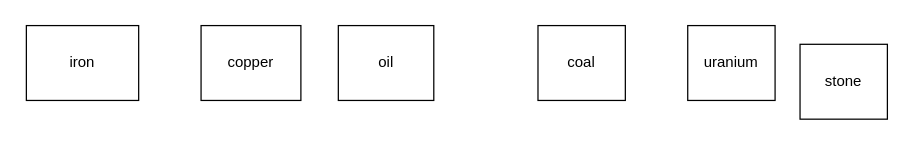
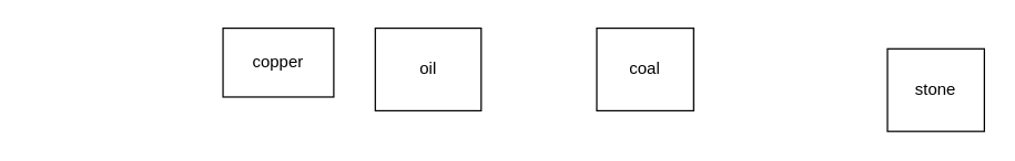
- <mxCell id="2" value="iron" style="rounded=0;whiteSpace=wrap;html=1;" parent="1" vertex="1"><mxGeometry x="20" y="20" width="90" height="60" as="geometry" /></mxCell>
- <mxCell id="3" value="copper" style="rounded=0;whiteSpace=wrap;html=1;" parent="1" vertex="1"><mxGeometry x="160" y="20" width="80" height="60" as="geometry" /></mxCell>
+ <mxCell id="3" value="copper" style="rounded=0;whiteSpace=wrap;html=1;" parent="1" vertex="1"><mxGeometry x="160" y="20" width="80" height="50" as="geometry" /></mxCell>
- <mxCell id="6" value="uranium" style="rounded=0;whiteSpace=wrap;html=1;" parent="1" vertex="1"><mxGeometry x="550" y="20" width="70" height="60" as="geometry" /></mxCell>
